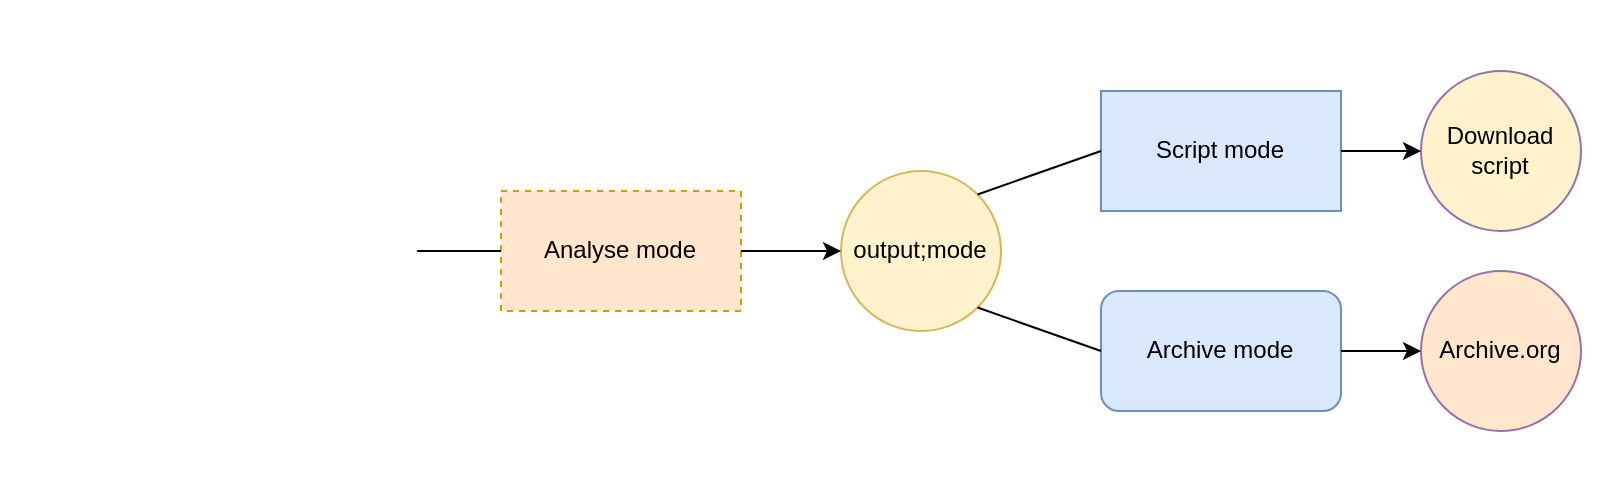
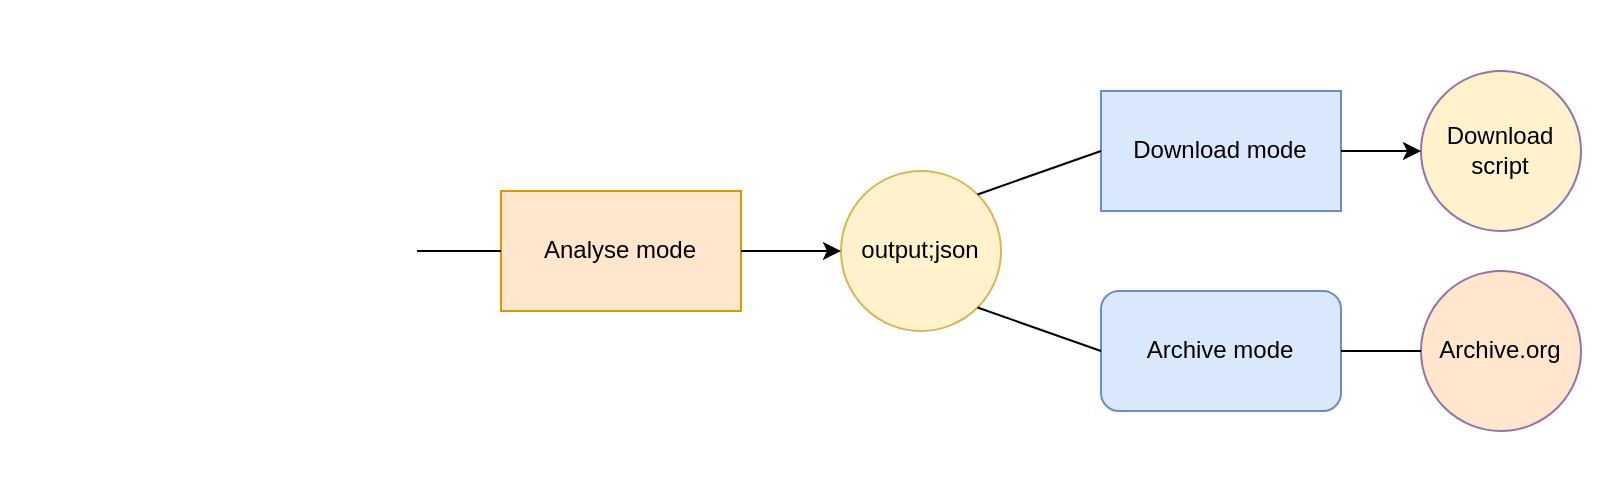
- <mxCell id="4" value="Script mode" style="rounded=0;whiteSpace=wrap;html=1;fillColor=#dae8fc;strokeColor=#6c8ebf;" parent="1" vertex="1"><mxGeometry x="550" y="45" width="120" height="60" as="geometry" /></mxCell>
+ <mxCell id="4" value="Download mode" style="rounded=0;whiteSpace=wrap;html=1;fillColor=#dae8fc;strokeColor=#6c8ebf;" parent="1" vertex="1"><mxGeometry x="550" y="45" width="120" height="60" as="geometry" /></mxCell>
- <mxCell id="3" value="Analyse mode" style="rounded=0;whiteSpace=wrap;html=1;fillColor=#ffe6cc;strokeColor=#d79b00;dashed=1;" parent="1" vertex="1"><mxGeometry x="250" y="95" width="120" height="60" as="geometry" /></mxCell>
+ <mxCell id="3" value="Analyse mode" style="rounded=0;whiteSpace=wrap;html=1;fillColor=#ffe6cc;strokeColor=#d79b00;" parent="1" vertex="1"><mxGeometry x="250" y="95" width="120" height="60" as="geometry" /></mxCell>
- <mxCell id="6" value="output;mode" style="ellipse;whiteSpace=wrap;html=1;aspect=fixed;fillColor=#fff2cc;strokeColor=#d6b656;" parent="1" vertex="1"><mxGeometry x="420" y="85" width="80" height="80" as="geometry" /></mxCell>
+ <mxCell id="6" value="output;json" style="ellipse;whiteSpace=wrap;html=1;aspect=fixed;fillColor=#fff2cc;strokeColor=#d6b656;" parent="1" vertex="1"><mxGeometry x="420" y="85" width="80" height="80" as="geometry" /></mxCell>
- <mxCell id="11" value="" style="endArrow=classic;html=1;rounded=0;entryX=0;entryY=0.5;entryDx=0;entryDy=0;" parent="1" source="5" target="8" edge="1"><mxGeometry width="50" height="50" relative="1" as="geometry"><mxPoint x="380" y="225" as="sourcePoint" /><mxPoint x="430" y="175" as="targetPoint" /></mxGeometry></mxCell>
+ <mxCell id="11" value="" style="endArrow=none;html=1;rounded=0;entryX=0;entryY=0.5;entryDx=0;entryDy=0;" parent="1" source="5" target="8" edge="1"><mxGeometry width="50" height="50" relative="1" as="geometry"><mxPoint x="380" y="225" as="sourcePoint" /><mxPoint x="430" y="175" as="targetPoint" /></mxGeometry></mxCell>
